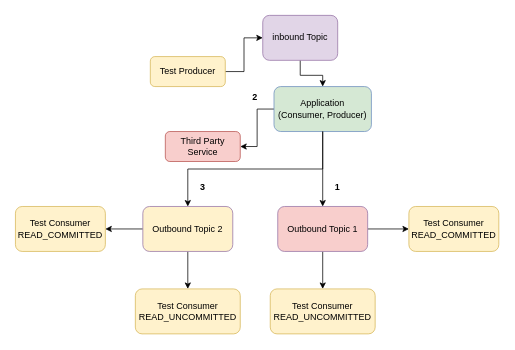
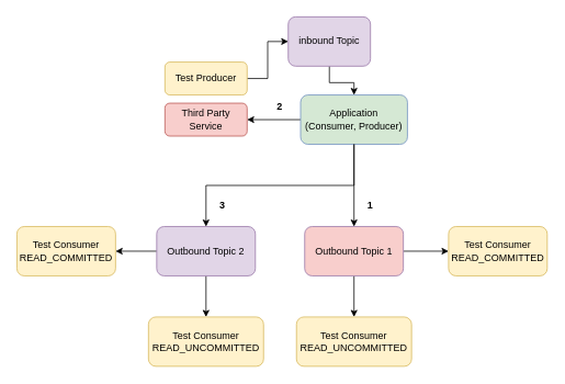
- <mxCell id="14" value="Third Party Service" style="rounded=1;whiteSpace=wrap;html=1;fillColor=#f8cecc;strokeColor=#b85450;" vertex="1" parent="1"><mxGeometry x="220" y="175" width="100" height="40" as="geometry" /></mxCell>
+ <mxCell id="14" value="Third Party Service" style="rounded=1;whiteSpace=wrap;html=1;fillColor=#f8cecc;strokeColor=#b85450;" vertex="1" parent="1"><mxGeometry x="200" y="125" width="100" height="40" as="geometry" /></mxCell>
- <mxCell id="10" value="Outbound Topic 2" style="rounded=1;whiteSpace=wrap;html=1;fillColor=#fff2cc;strokeColor=#9673a6;" vertex="1" parent="1"><mxGeometry x="190" y="275" width="120" height="60" as="geometry" /></mxCell>
+ <mxCell id="10" value="Outbound Topic 2" style="rounded=1;whiteSpace=wrap;html=1;fillColor=#e1d5e7;strokeColor=#9673a6;" vertex="1" parent="1"><mxGeometry x="190" y="275" width="120" height="60" as="geometry" /></mxCell>
